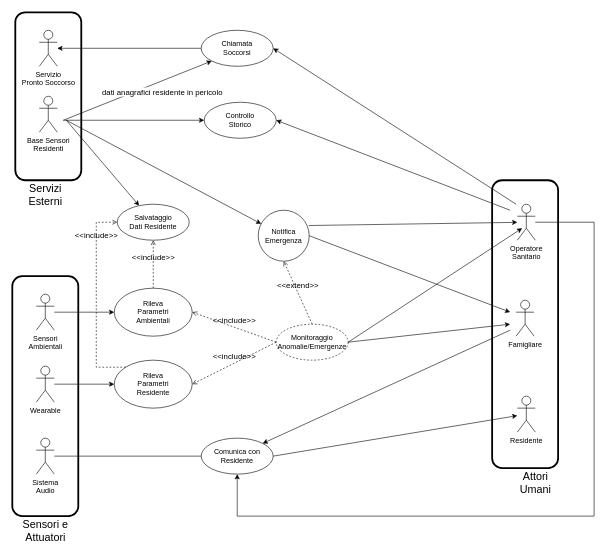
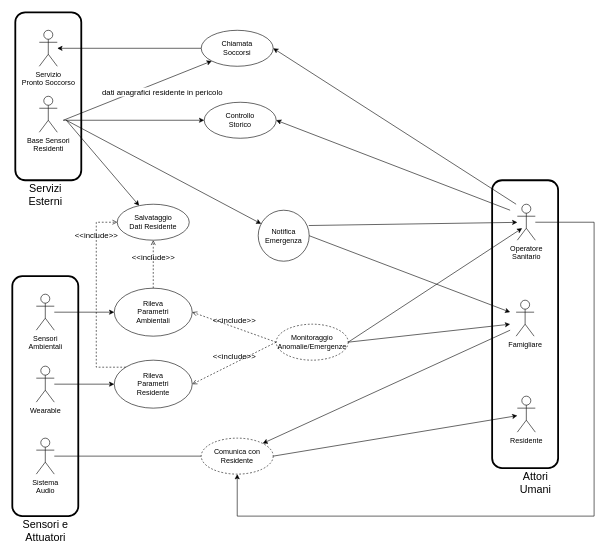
- <mxCell id="41" value="&amp;lt;&amp;lt;extend&amp;gt;&amp;gt;" style="html=1;verticalAlign=bottom;labelBackgroundColor=none;endArrow=open;endFill=0;dashed=1;rounded=0;fontSize=13;entryX=0.5;entryY=1;entryDx=0;entryDy=0;exitX=0.5;exitY=0;exitDx=0;exitDy=0;" edge="1" parent="1" source="39" target="21"><mxGeometry width="160" relative="1" as="geometry"><mxPoint x="350" y="520" as="sourcePoint" /><mxPoint x="510" y="520" as="targetPoint" /></mxGeometry></mxCell>
- <mxCell id="16" value="&lt;div&gt;Comunica con&lt;/div&gt;&lt;div&gt;Residente&lt;br&gt;&lt;/div&gt;" style="ellipse;whiteSpace=wrap;html=1;verticalAlign=middle;" parent="1" vertex="1"><mxGeometry x="335" y="730" width="120" height="60" as="geometry" /></mxCell>
+ <mxCell id="16" value="&lt;div&gt;Comunica con&lt;/div&gt;&lt;div&gt;Residente&lt;br&gt;&lt;/div&gt;" style="ellipse;whiteSpace=wrap;html=1;verticalAlign=middle;dashed=1;" parent="1" vertex="1"><mxGeometry x="335" y="730" width="120" height="60" as="geometry" /></mxCell>
